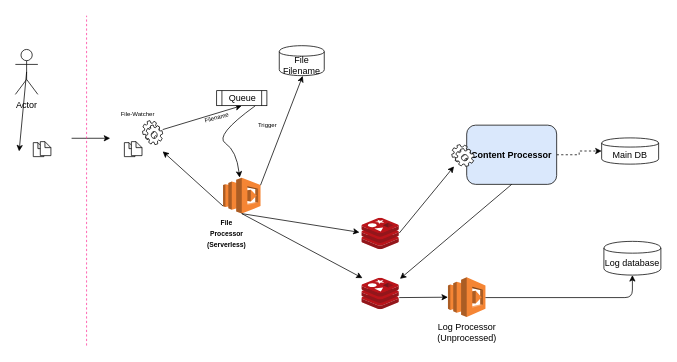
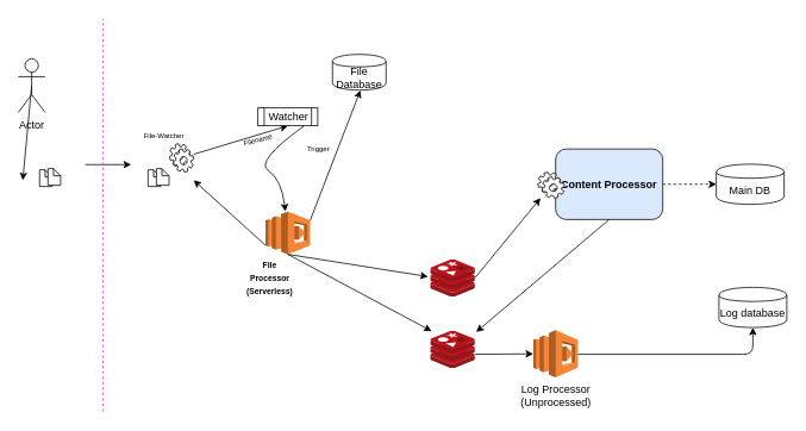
- <mxCell id="13" value="File Filename" style="shape=cylinder;whiteSpace=wrap;html=1;boundedLbl=1;backgroundOutline=1;" parent="1" vertex="1"><mxGeometry x="372" y="60" width="60" height="40" as="geometry" /></mxCell>
+ <mxCell id="13" value="File Database" style="shape=cylinder;whiteSpace=wrap;html=1;boundedLbl=1;backgroundOutline=1;" parent="1" vertex="1"><mxGeometry x="372" y="60" width="60" height="40" as="geometry" /></mxCell>
- <mxCell id="28" value="Queue" style="shape=process;whiteSpace=wrap;html=1;backgroundOutline=1;" vertex="1" parent="1"><mxGeometry x="288.5" y="120" width="67" height="20" as="geometry" /></mxCell>
+ <mxCell id="28" value="Watcher" style="shape=process;whiteSpace=wrap;html=1;backgroundOutline=1;" vertex="1" parent="1"><mxGeometry x="288.5" y="120" width="67" height="20" as="geometry" /></mxCell>
- <mxCell id="22" value="Main DB" style="shape=cylinder;whiteSpace=wrap;html=1;boundedLbl=1;backgroundOutline=1;" parent="1" vertex="1"><mxGeometry x="802" y="183" width="76" height="35" as="geometry" /></mxCell>
+ <mxCell id="22" value="Main DB" style="shape=cylinder;whiteSpace=wrap;html=1;boundedLbl=1;backgroundOutline=1;" parent="1" vertex="1"><mxGeometry x="802" y="183" width="76" height="45" as="geometry" /></mxCell>
